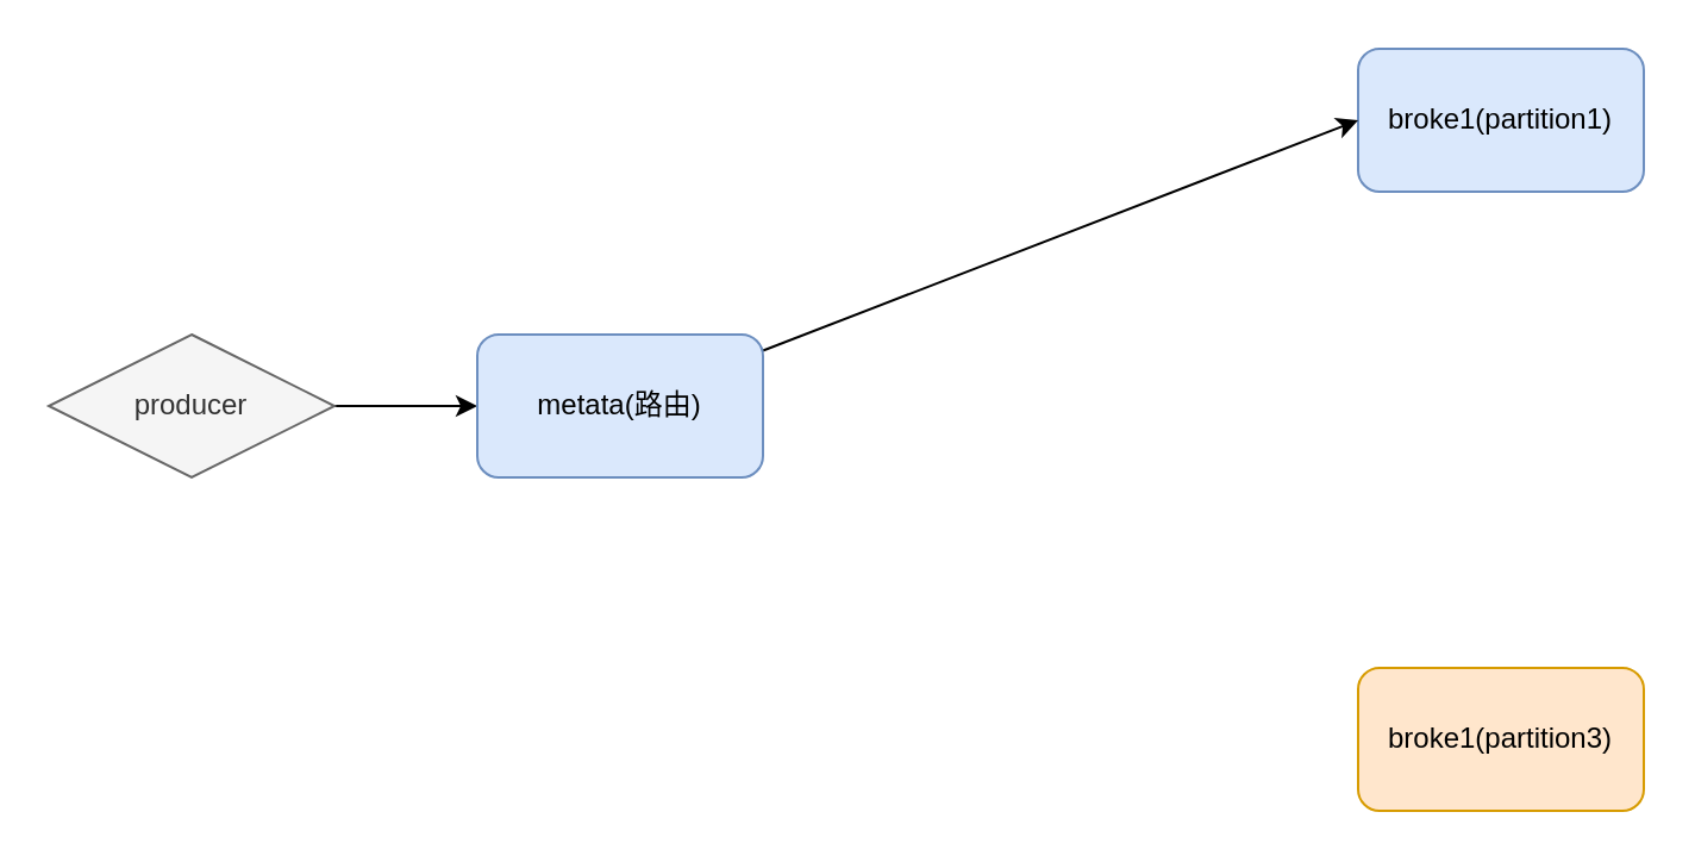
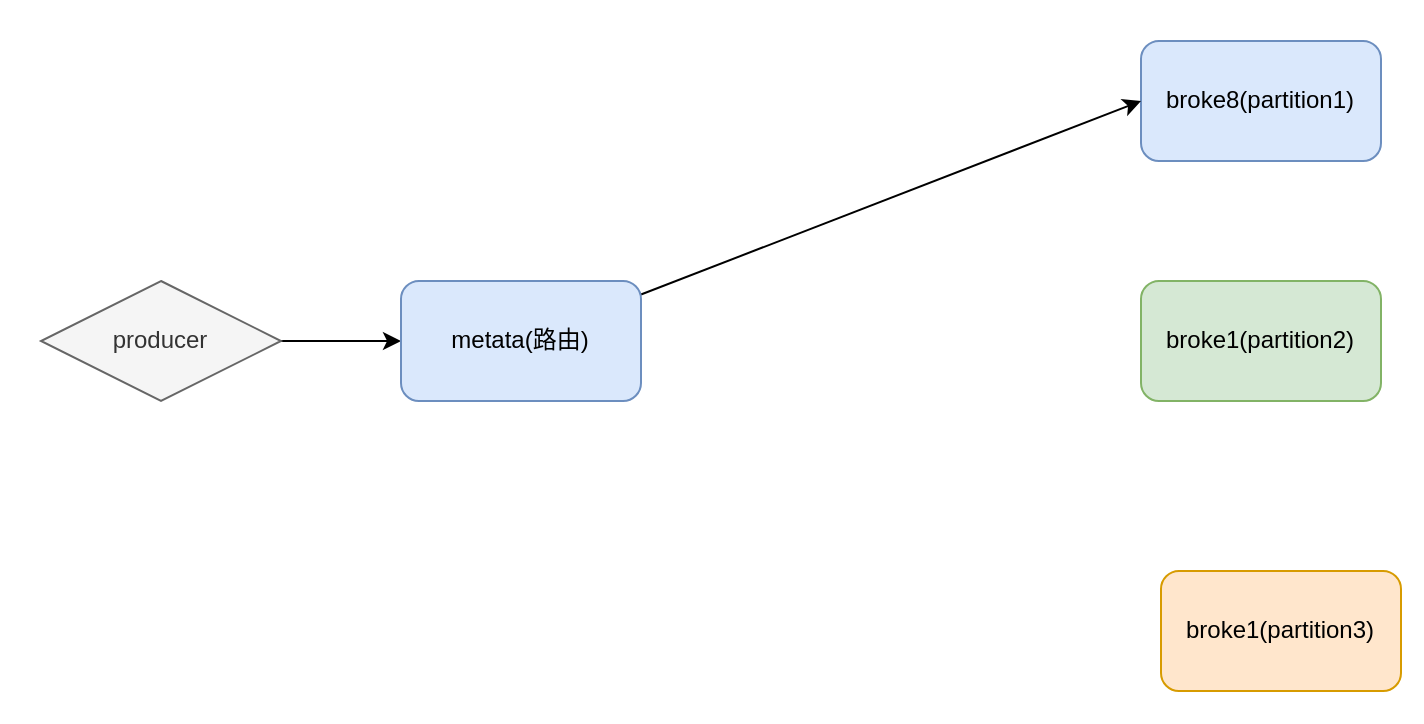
- <mxCell id="2" value="broke1(partition1)" style="rounded=1;whiteSpace=wrap;html=1;fillColor=#dae8fc;strokeColor=#6c8ebf;" vertex="1" parent="1"><mxGeometry x="570" y="20" width="120" height="60" as="geometry" /></mxCell>
+ <mxCell id="2" value="broke8(partition1)" style="rounded=1;whiteSpace=wrap;html=1;fillColor=#dae8fc;strokeColor=#6c8ebf;" vertex="1" parent="1"><mxGeometry x="570" y="20" width="120" height="60" as="geometry" /></mxCell>
+ <mxCell id="4" value="broke1(partition2)" style="rounded=1;whiteSpace=wrap;html=1;fillColor=#d5e8d4;strokeColor=#82b366;" vertex="1" parent="1"><mxGeometry x="570" y="140" width="120" height="60" as="geometry" /></mxCell>
- <mxCell id="3" value="broke1(partition3)" style="rounded=1;whiteSpace=wrap;html=1;fillColor=#ffe6cc;strokeColor=#d79b00;" vertex="1" parent="1"><mxGeometry x="570" y="280" width="120" height="60" as="geometry" /></mxCell>
+ <mxCell id="3" value="broke1(partition3)" style="rounded=1;whiteSpace=wrap;html=1;fillColor=#ffe6cc;strokeColor=#d79b00;" vertex="1" parent="1"><mxGeometry x="580" y="285" width="120" height="60" as="geometry" /></mxCell>
